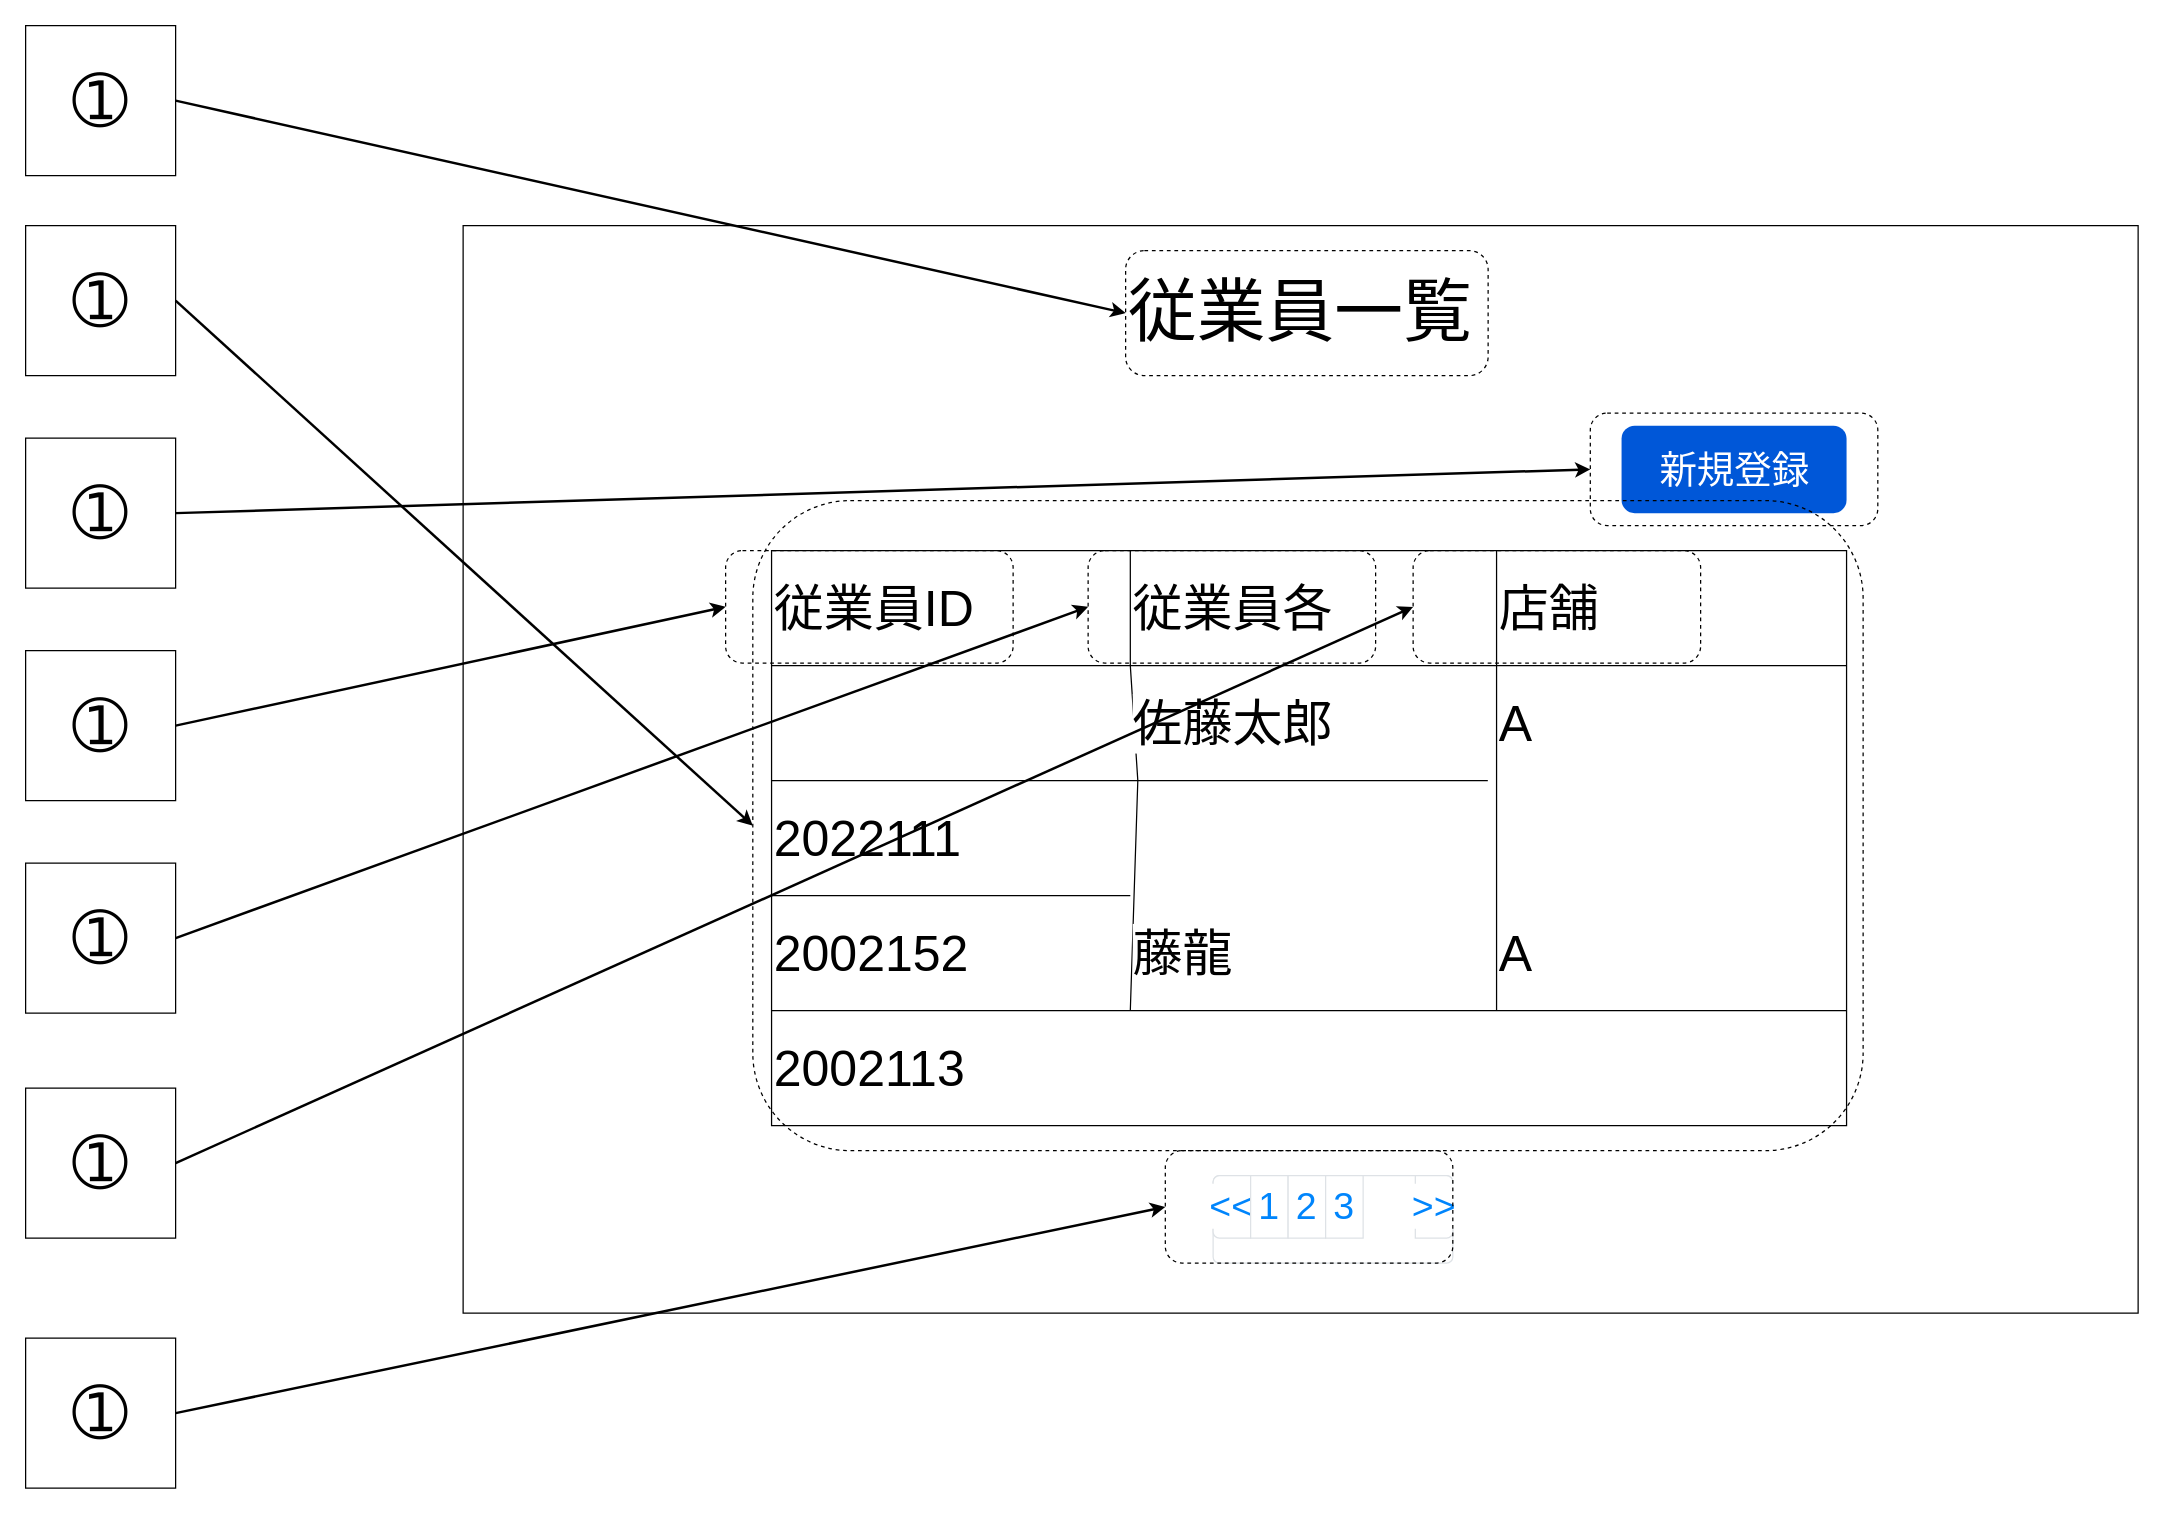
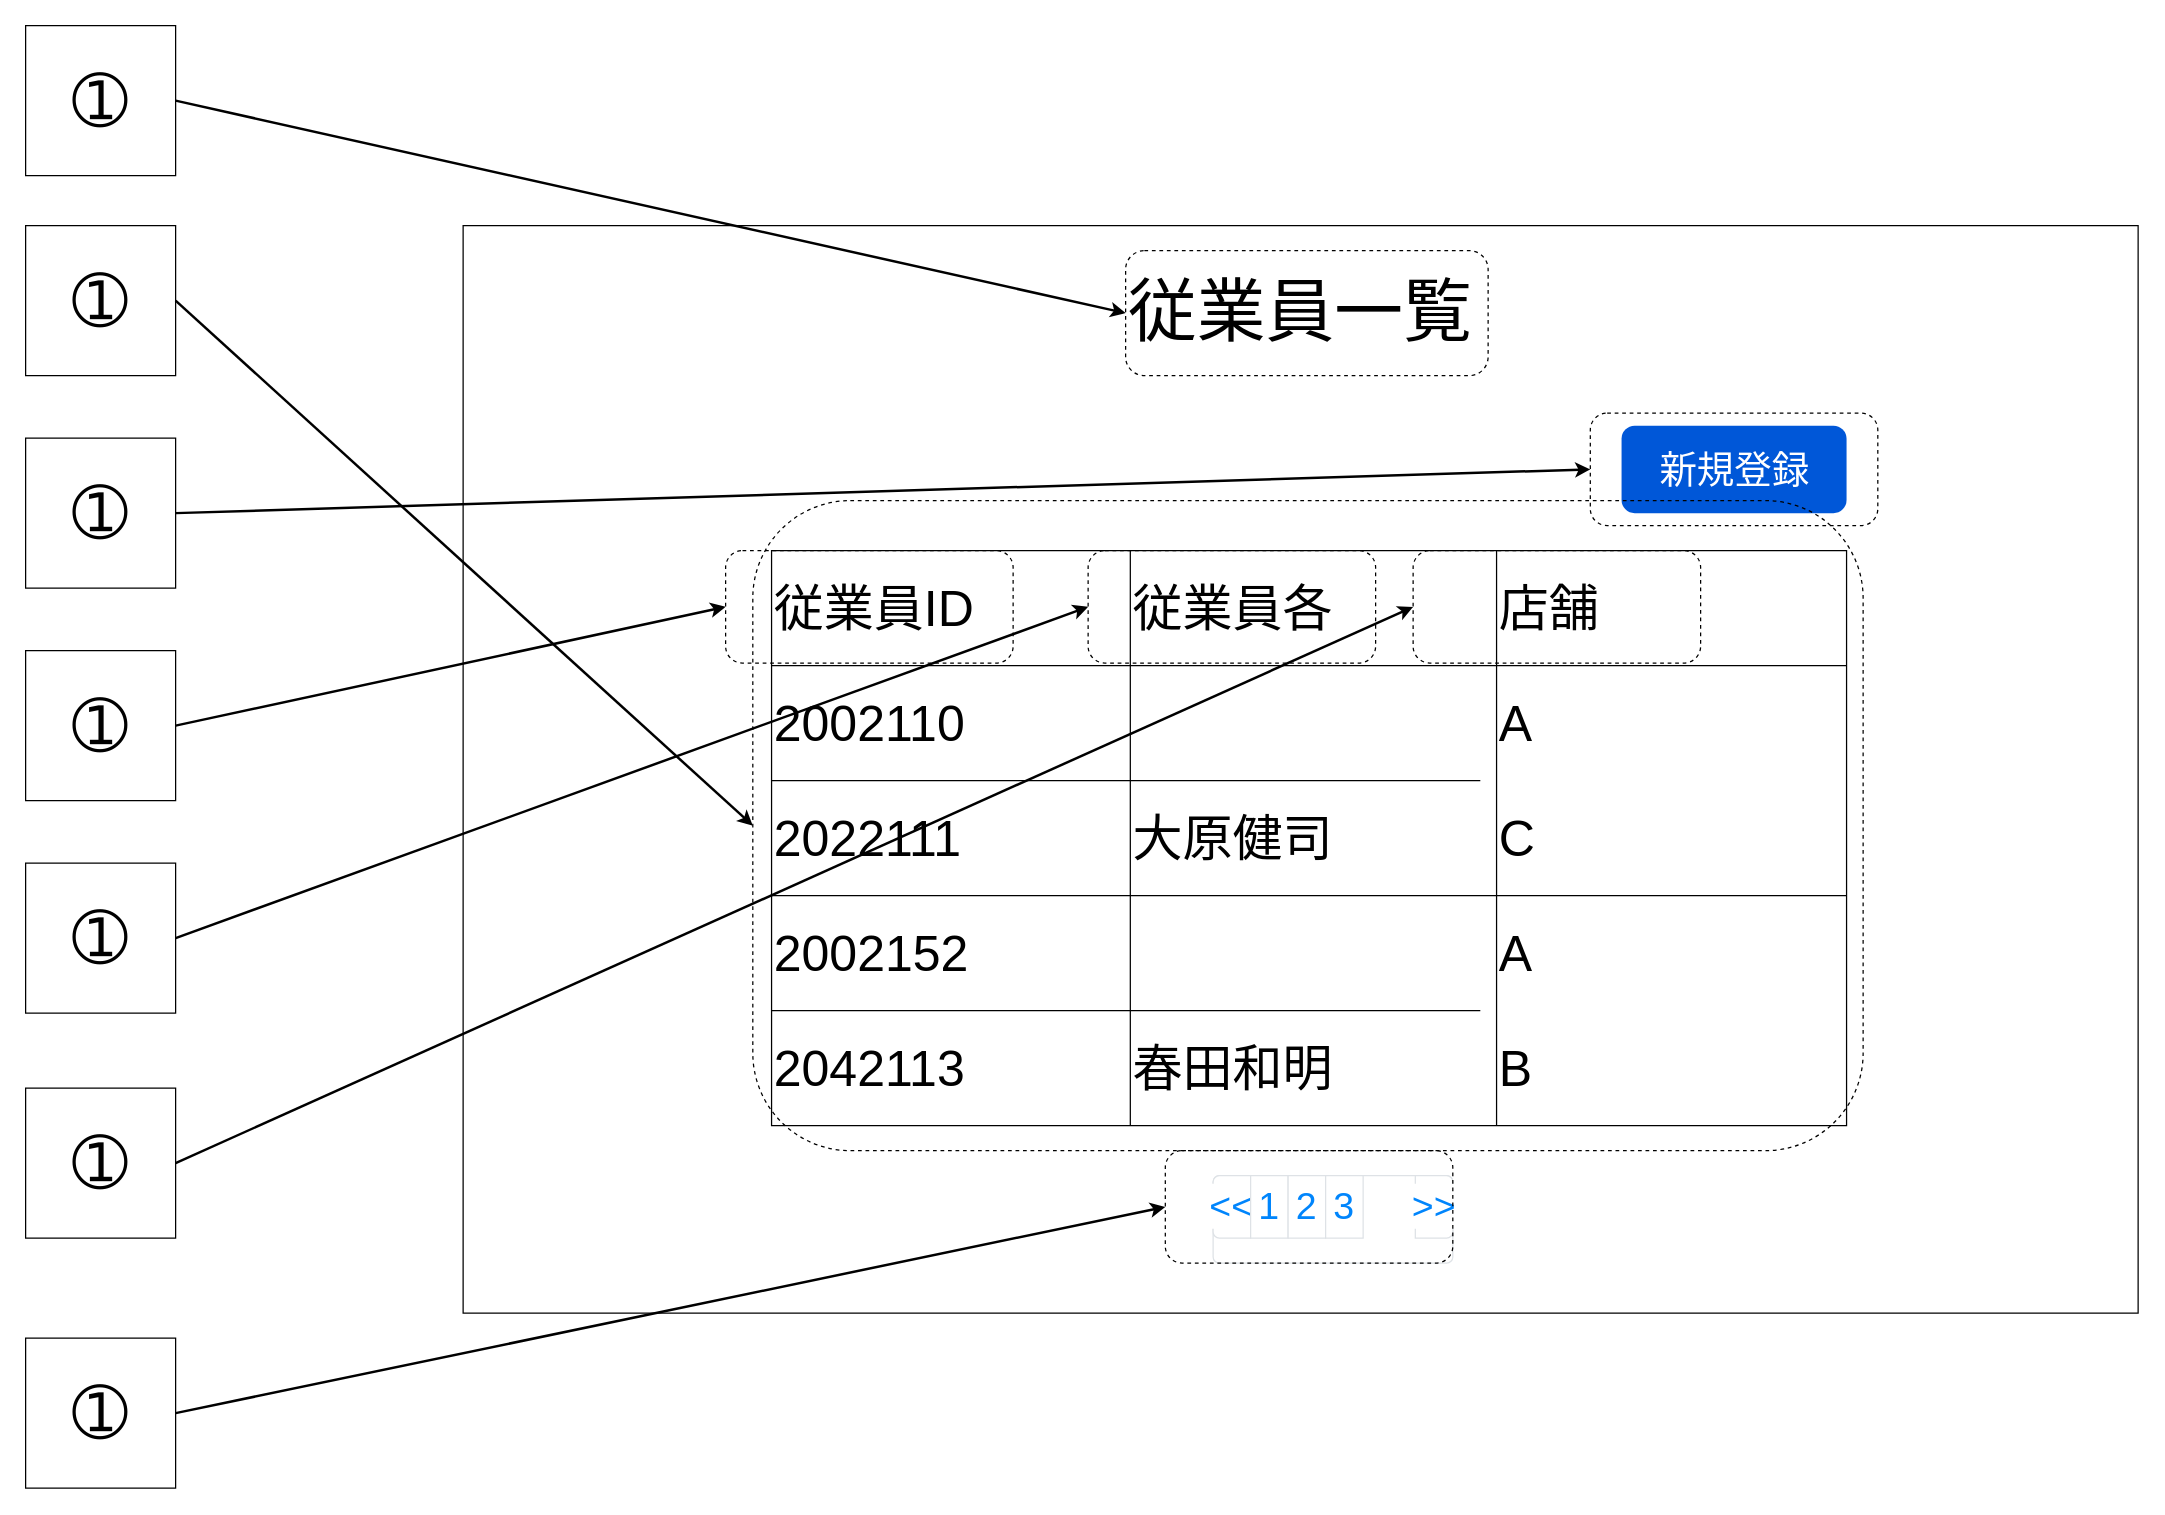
+ <mxCell id="10" value="2002110" style="shape=partialRectangle;html=1;whiteSpace=wrap;connectable=0;overflow=hidden;fillColor=none;top=0;left=0;bottom=0;right=0;pointerEvents=1;labelBackgroundColor=#FFFFFF;labelBorderColor=none;fontSize=40;fontColor=default;strokeColor=default;align=left;verticalAlign=middle;" vertex="1" parent="9"><mxGeometry width="287" height="92" as="geometry"><mxRectangle width="287" height="92" as="alternateBounds" /></mxGeometry></mxCell>
- <mxCell id="11" value="佐藤太郎" style="shape=partialRectangle;html=1;whiteSpace=wrap;connectable=0;overflow=hidden;fillColor=none;top=0;left=0;bottom=0;right=0;pointerEvents=1;labelBackgroundColor=#FFFFFF;labelBorderColor=none;fontSize=40;fontColor=default;strokeColor=default;align=left;verticalAlign=middle;" vertex="1" parent="9"><mxGeometry x="287" width="293" height="92" as="geometry"><mxRectangle width="293" height="92" as="alternateBounds" /></mxGeometry></mxCell>
+ <mxCell id="15" value="大原健司" style="shape=partialRectangle;html=1;whiteSpace=wrap;connectable=0;overflow=hidden;fillColor=none;top=0;left=0;bottom=0;right=0;pointerEvents=1;labelBackgroundColor=#FFFFFF;labelBorderColor=none;fontSize=40;fontColor=default;strokeColor=default;align=left;verticalAlign=middle;" vertex="1" parent="13"><mxGeometry x="287" width="293" height="92" as="geometry"><mxRectangle width="293" height="92" as="alternateBounds" /></mxGeometry></mxCell>
+ <mxCell id="16" value="C" style="shape=partialRectangle;html=1;whiteSpace=wrap;connectable=0;overflow=hidden;fillColor=none;top=0;left=0;bottom=0;right=0;pointerEvents=1;labelBackgroundColor=#FFFFFF;labelBorderColor=none;fontSize=40;fontColor=default;strokeColor=default;align=left;verticalAlign=middle;" vertex="1" parent="13"><mxGeometry x="580" width="280" height="92" as="geometry"><mxRectangle width="280" height="92" as="alternateBounds" /></mxGeometry></mxCell>
- <mxCell id="19" value="藤龍" style="shape=partialRectangle;html=1;whiteSpace=wrap;connectable=0;overflow=hidden;fillColor=none;top=0;left=0;bottom=0;right=0;pointerEvents=1;labelBackgroundColor=#FFFFFF;labelBorderColor=none;fontSize=40;fontColor=default;strokeColor=default;align=left;verticalAlign=middle;" vertex="1" parent="17"><mxGeometry x="287" width="293" height="92" as="geometry"><mxRectangle width="293" height="92" as="alternateBounds" /></mxGeometry></mxCell>
- <mxCell id="22" value="2002113" style="shape=partialRectangle;html=1;whiteSpace=wrap;connectable=0;overflow=hidden;fillColor=none;top=0;left=0;bottom=0;right=0;pointerEvents=1;labelBackgroundColor=#FFFFFF;labelBorderColor=none;fontSize=40;fontColor=default;strokeColor=default;align=left;verticalAlign=middle;" vertex="1" parent="21"><mxGeometry width="287" height="92" as="geometry"><mxRectangle width="287" height="92" as="alternateBounds" /></mxGeometry></mxCell>
+ <mxCell id="22" value="2042113" style="shape=partialRectangle;html=1;whiteSpace=wrap;connectable=0;overflow=hidden;fillColor=none;top=0;left=0;bottom=0;right=0;pointerEvents=1;labelBackgroundColor=#FFFFFF;labelBorderColor=none;fontSize=40;fontColor=default;strokeColor=default;align=left;verticalAlign=middle;" vertex="1" parent="21"><mxGeometry width="287" height="92" as="geometry"><mxRectangle width="287" height="92" as="alternateBounds" /></mxGeometry></mxCell>
+ <mxCell id="23" value="春田和明" style="shape=partialRectangle;html=1;whiteSpace=wrap;connectable=0;overflow=hidden;fillColor=none;top=0;left=0;bottom=0;right=0;pointerEvents=1;labelBackgroundColor=#FFFFFF;labelBorderColor=none;fontSize=40;fontColor=default;strokeColor=default;align=left;verticalAlign=middle;" vertex="1" parent="21"><mxGeometry x="287" width="293" height="92" as="geometry"><mxRectangle width="293" height="92" as="alternateBounds" /></mxGeometry></mxCell>
+ <mxCell id="24" value="B" style="shape=partialRectangle;html=1;whiteSpace=wrap;connectable=0;overflow=hidden;fillColor=none;top=0;left=0;bottom=0;right=0;pointerEvents=1;labelBackgroundColor=#FFFFFF;labelBorderColor=none;fontSize=40;fontColor=default;strokeColor=default;align=left;verticalAlign=middle;" vertex="1" parent="21"><mxGeometry x="580" width="280" height="92" as="geometry"><mxRectangle width="280" height="92" as="alternateBounds" /></mxGeometry></mxCell>
